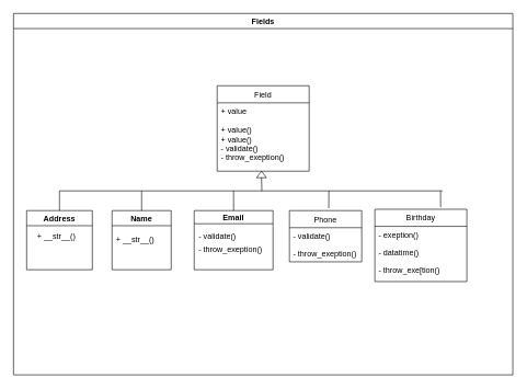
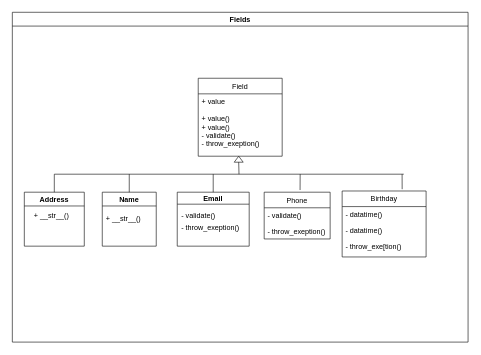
- <mxCell id="17" value="- exeption()" style="text;strokeColor=none;fillColor=none;align=left;verticalAlign=top;spacingLeft=4;spacingRight=4;overflow=hidden;rotatable=0;points=[[0,0.5],[1,0.5]];portConstraint=eastwest;" vertex="1" parent="16"><mxGeometry y="26" width="140" height="26" as="geometry" /></mxCell>
+ <mxCell id="17" value="- datatime()" style="text;strokeColor=none;fillColor=none;align=left;verticalAlign=top;spacingLeft=4;spacingRight=4;overflow=hidden;rotatable=0;points=[[0,0.5],[1,0.5]];portConstraint=eastwest;" vertex="1" parent="16"><mxGeometry y="26" width="140" height="26" as="geometry" /></mxCell>
